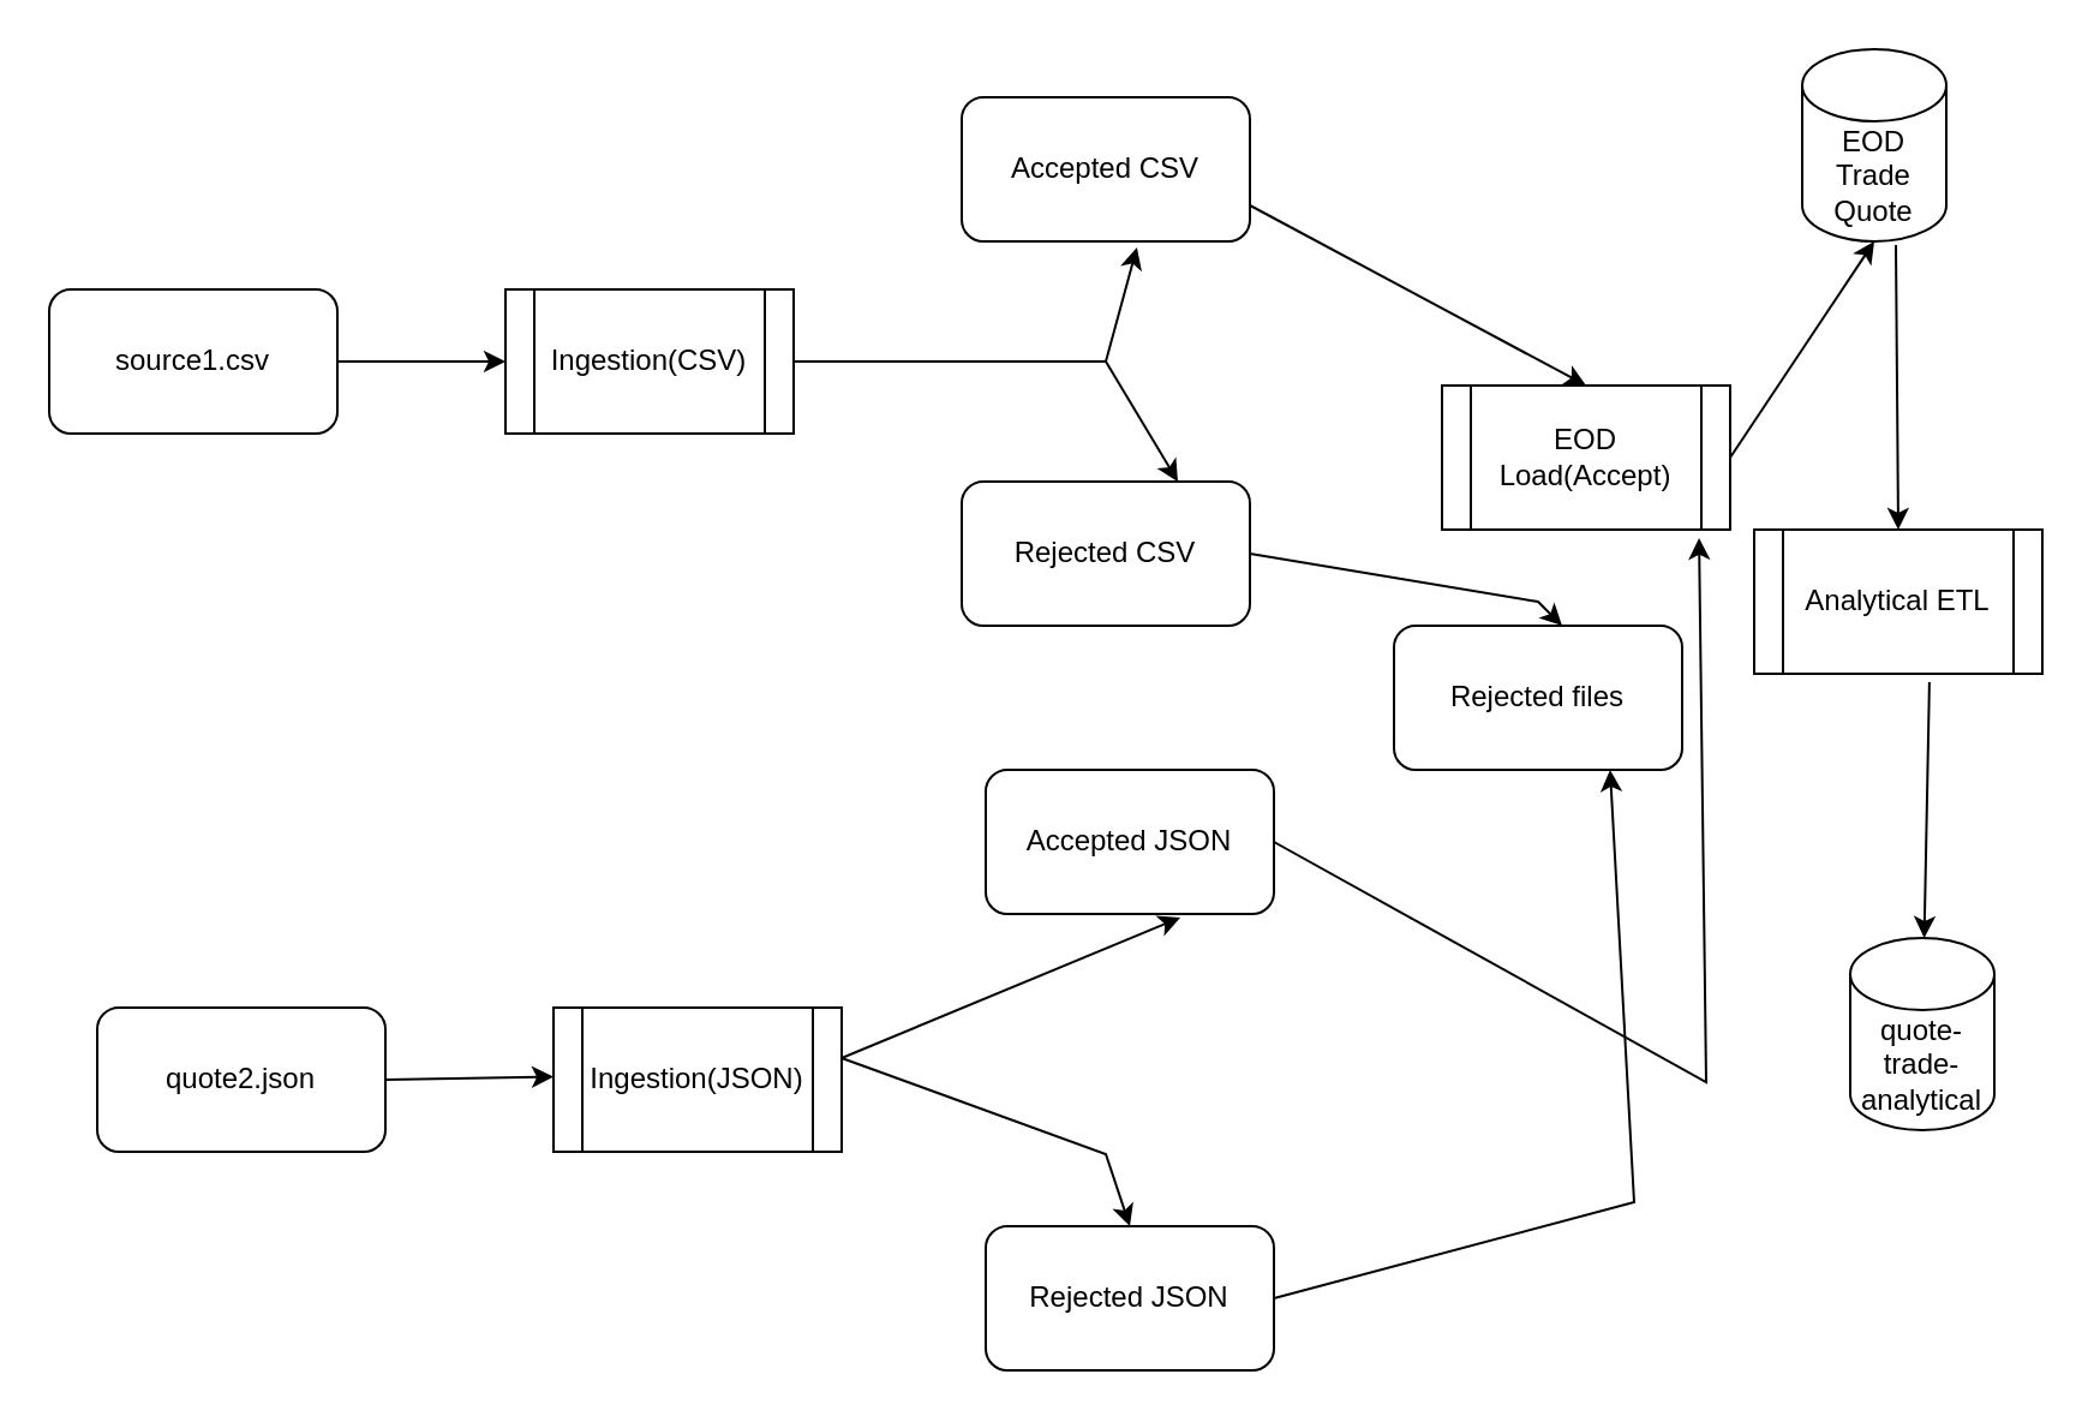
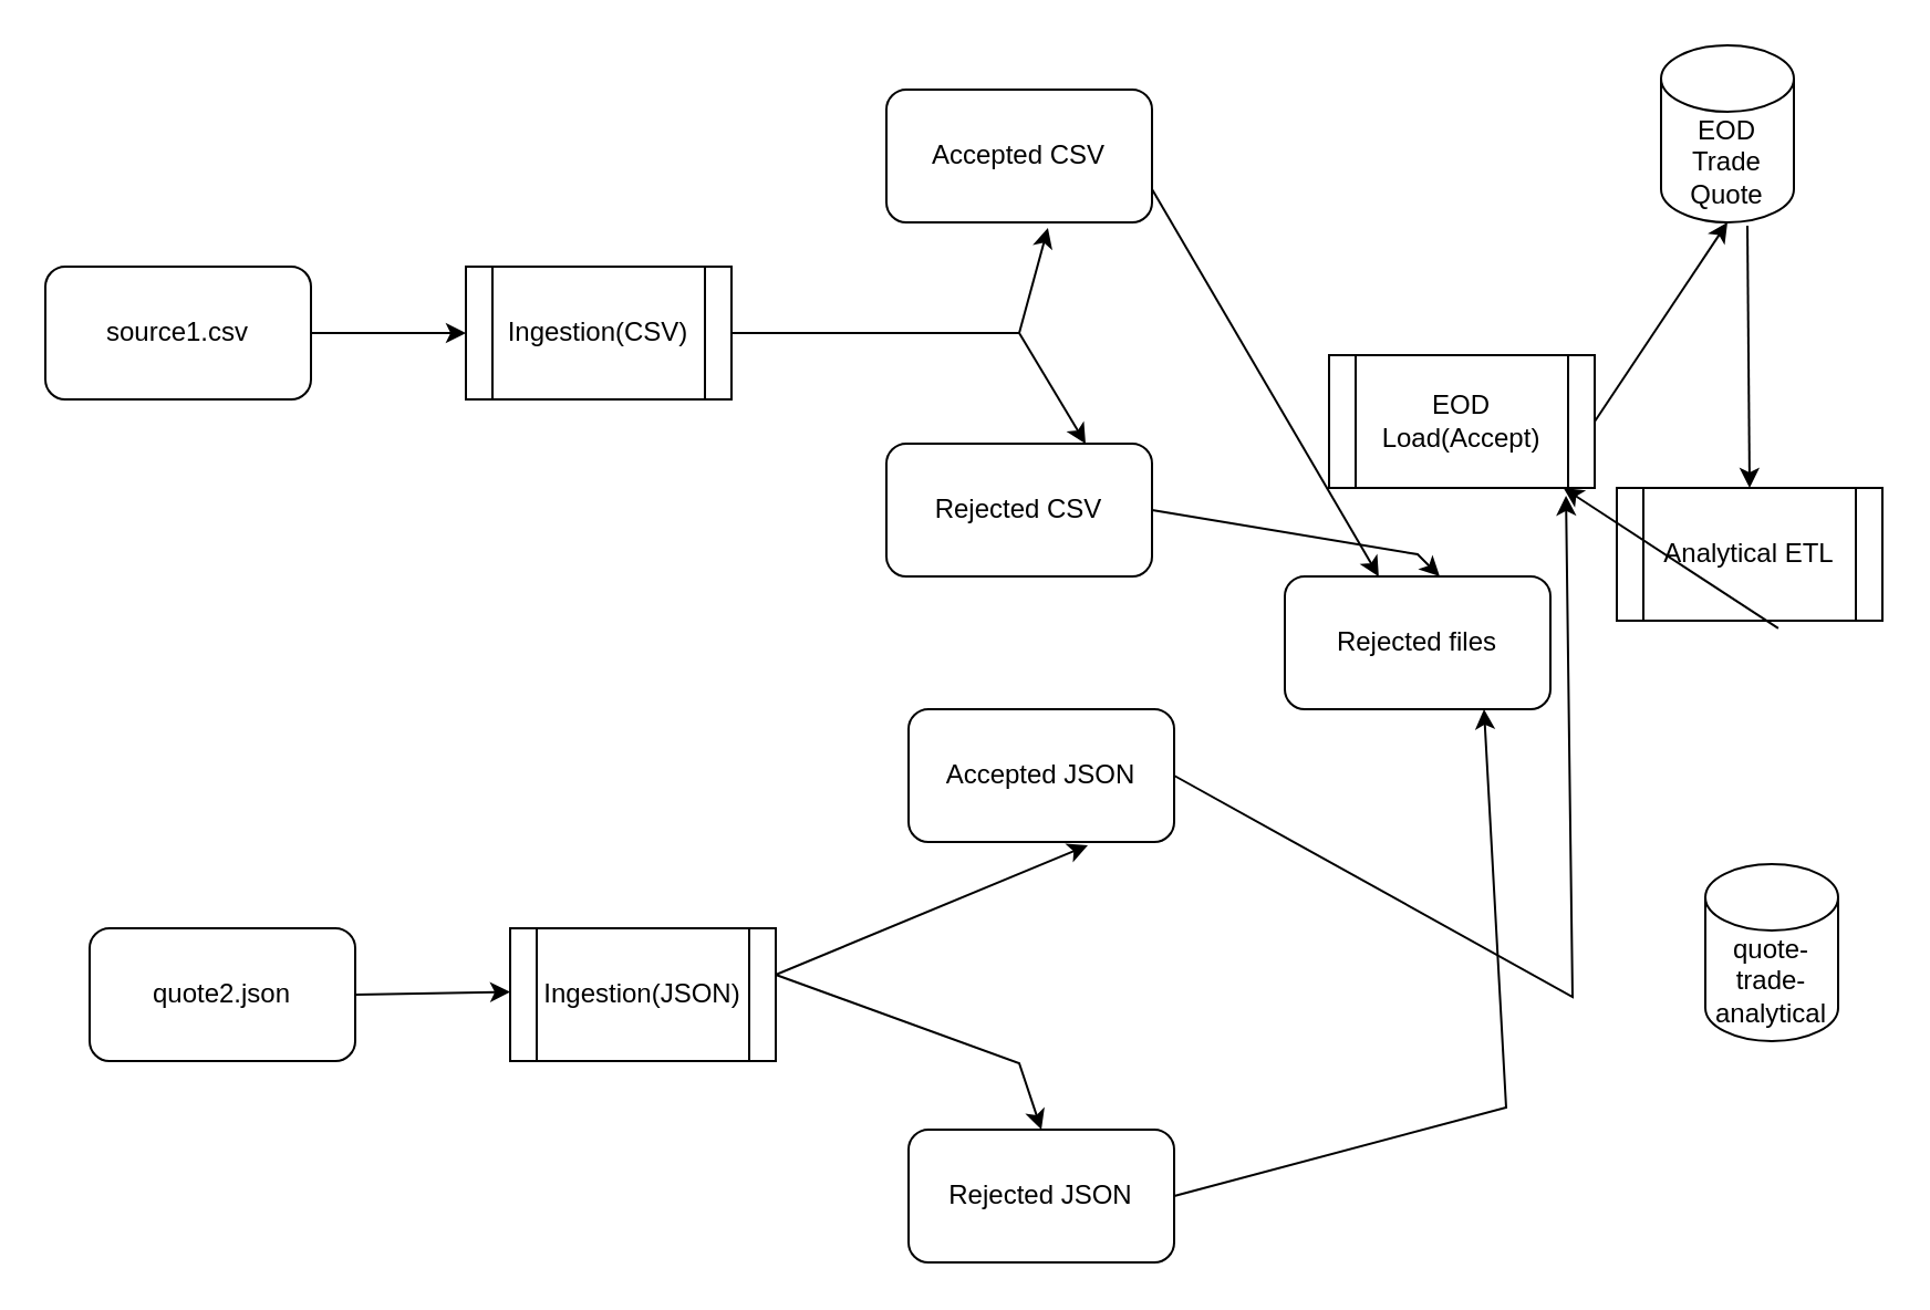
- <mxCell id="23" value="" style="endArrow=classic;html=1;rounded=0;entryX=0.5;entryY=0;entryDx=0;entryDy=0;exitX=1;exitY=0.75;exitDx=0;exitDy=0;" edge="1" parent="1" source="12" target="3"><mxGeometry width="50" height="50" relative="1" as="geometry"><mxPoint x="400" y="330" as="sourcePoint" /><mxPoint x="450" y="280" as="targetPoint" /></mxGeometry></mxCell>
+ <mxCell id="23" value="" style="endArrow=classic;html=1;rounded=0;exitX=1;exitY=0.75;exitDx=0;exitDy=0;" edge="1" parent="1" source="12" target="7"><mxGeometry width="50" height="50" relative="1" as="geometry"><mxPoint x="400" y="330" as="sourcePoint" /><mxPoint x="450" y="280" as="targetPoint" /></mxGeometry></mxCell>
- <mxCell id="27" value="" style="endArrow=classic;html=1;rounded=0;exitX=0.608;exitY=1.058;exitDx=0;exitDy=0;exitPerimeter=0;" edge="1" parent="1" source="2" target="14"><mxGeometry width="50" height="50" relative="1" as="geometry"><mxPoint x="400" y="330" as="sourcePoint" /><mxPoint x="450" y="280" as="targetPoint" /></mxGeometry></mxCell>
+ <mxCell id="27" value="" style="endArrow=classic;html=1;rounded=0;exitX=0.608;exitY=1.058;exitDx=0;exitDy=0;exitPerimeter=0;" edge="1" parent="1" source="2" target="3"><mxGeometry width="50" height="50" relative="1" as="geometry"><mxPoint x="400" y="330" as="sourcePoint" /><mxPoint x="450" y="280" as="targetPoint" /></mxGeometry></mxCell>
